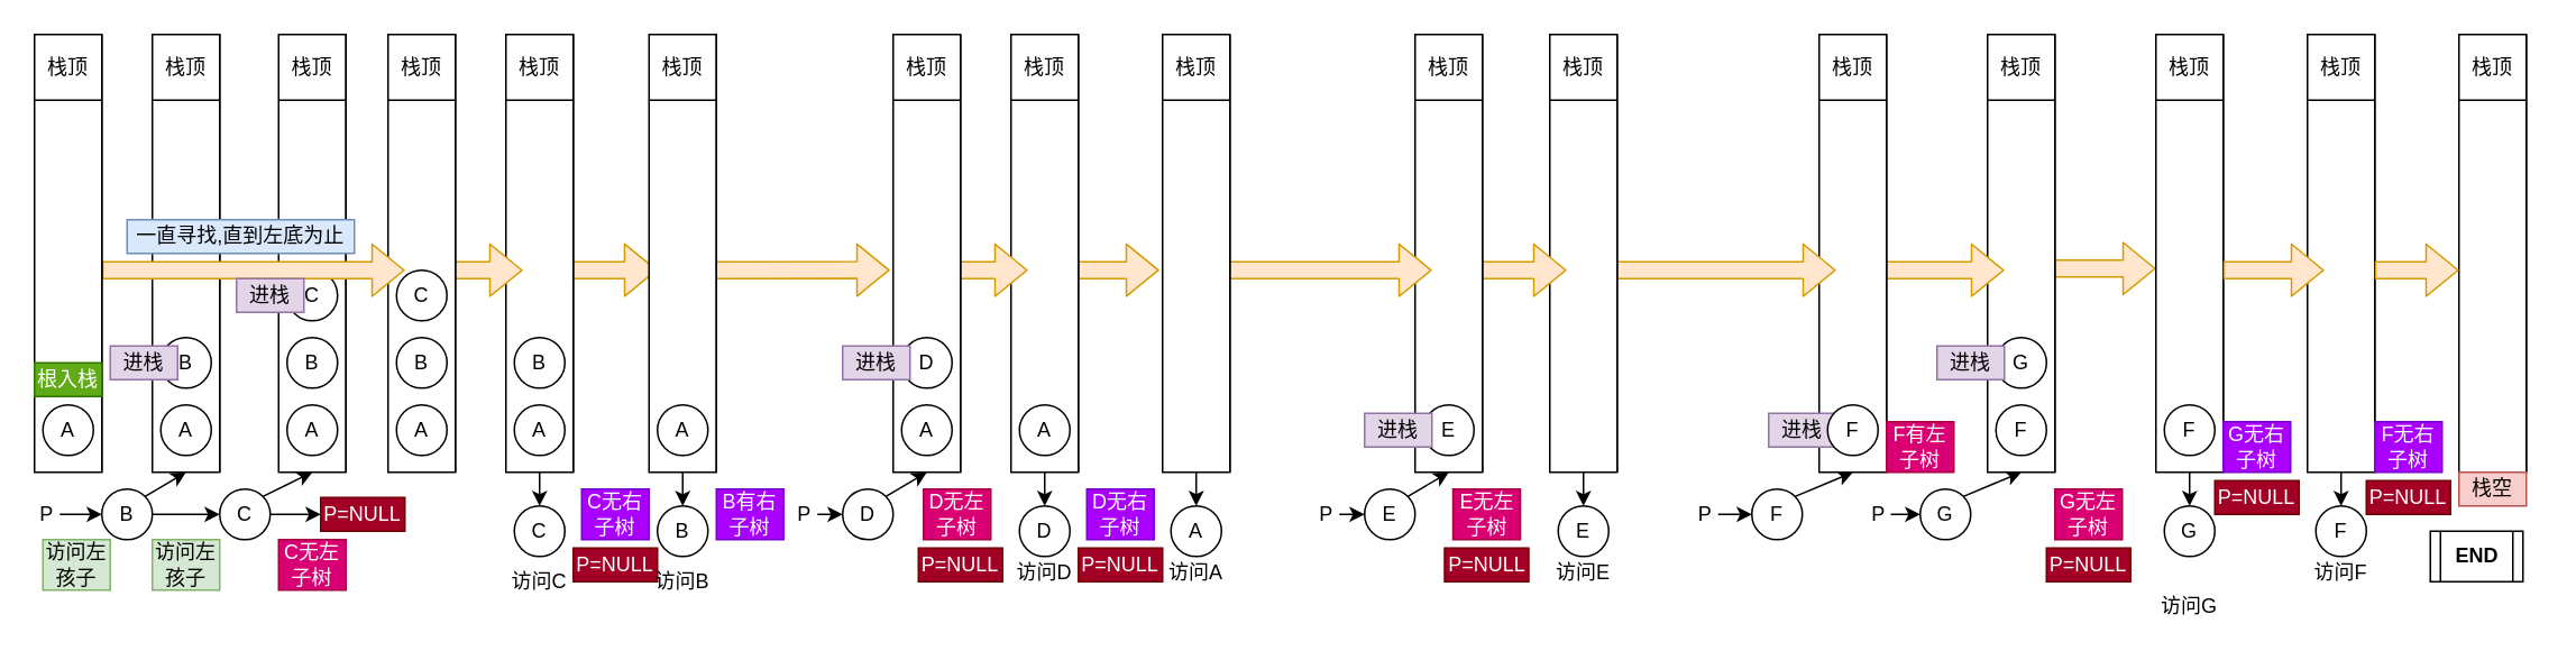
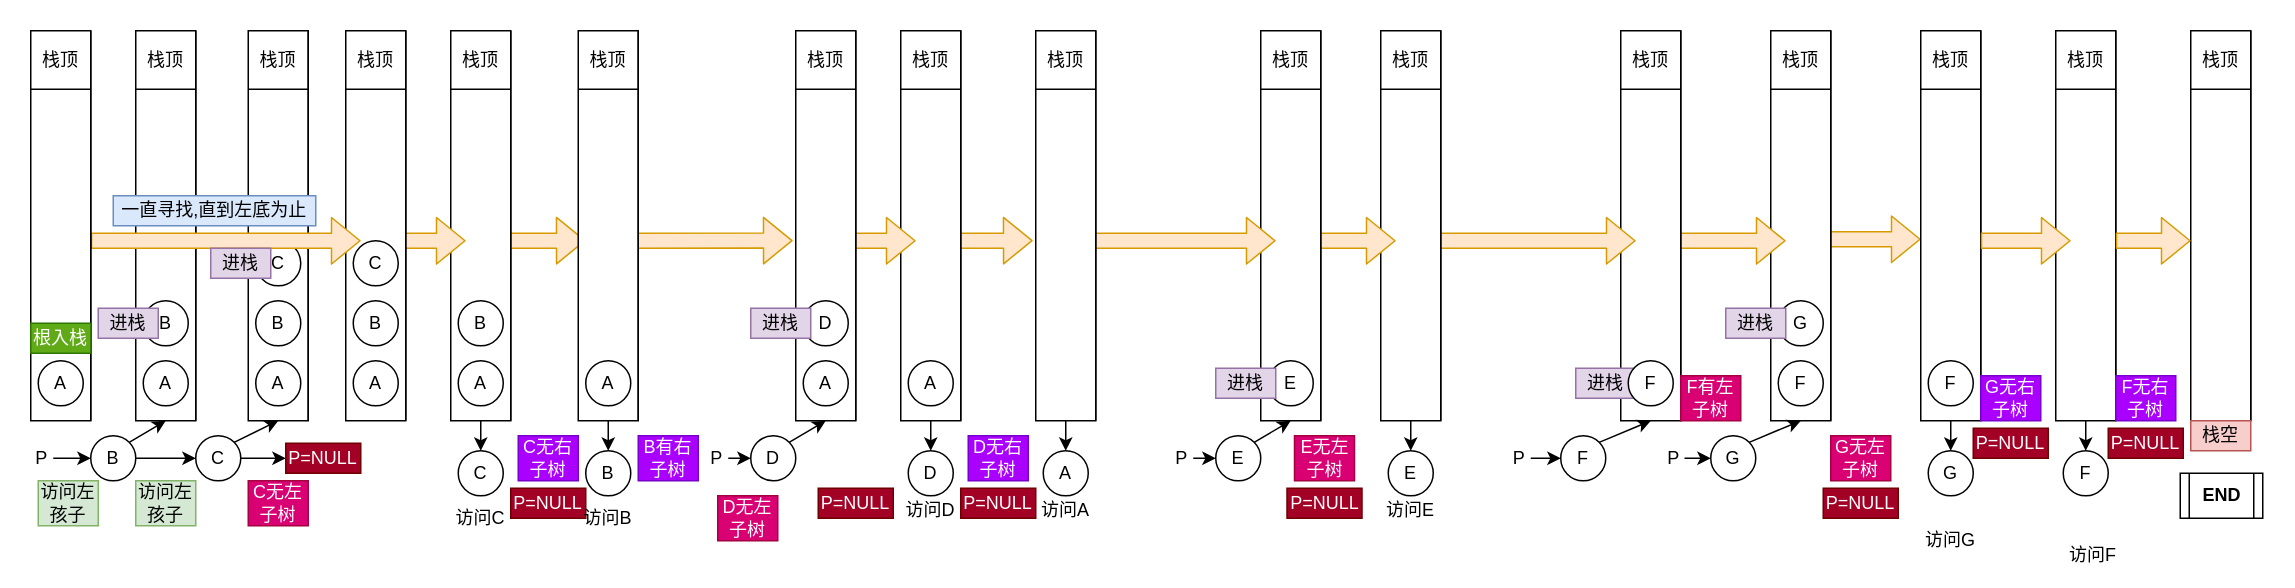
- <mxCell id="151" value="D无左子树" style="text;html=1;strokeColor=#A50040;fillColor=#d80073;align=center;verticalAlign=middle;whiteSpace=wrap;rounded=0;fontColor=#ffffff;" vertex="1" parent="1"><mxGeometry x="548" y="290" width="40" height="30" as="geometry" /></mxCell>
+ <mxCell id="151" value="D无左子树" style="text;html=1;strokeColor=#A50040;fillColor=#d80073;align=center;verticalAlign=middle;whiteSpace=wrap;rounded=0;fontColor=#ffffff;" vertex="1" parent="1"><mxGeometry x="478" y="330" width="40" height="30" as="geometry" /></mxCell>
- <mxCell id="144" value="&lt;b&gt;END&lt;/b&gt;" style="shape=process;whiteSpace=wrap;html=1;backgroundOutline=1;shadow=0;" vertex="1" parent="1"><mxGeometry x="1443" y="315" width="55" height="30" as="geometry" /></mxCell>
+ <mxCell id="144" value="&lt;b&gt;END&lt;/b&gt;" style="shape=process;whiteSpace=wrap;html=1;backgroundOutline=1;shadow=0;" vertex="1" parent="1"><mxGeometry x="1453" y="315" width="55" height="30" as="geometry" /></mxCell>
- <mxCell id="136" value="访问F" style="text;html=1;strokeColor=none;fillColor=none;align=center;verticalAlign=middle;whiteSpace=wrap;rounded=0;" vertex="1" parent="1"><mxGeometry x="1370" y="330" width="40" height="20" as="geometry" /></mxCell>
+ <mxCell id="136" value="访问F" style="text;html=1;strokeColor=none;fillColor=none;align=center;verticalAlign=middle;whiteSpace=wrap;rounded=0;" vertex="1" parent="1"><mxGeometry x="1375" y="360" width="40" height="20" as="geometry" /></mxCell>
